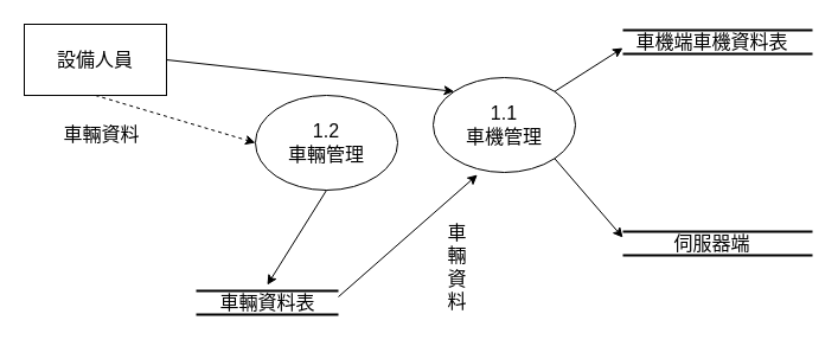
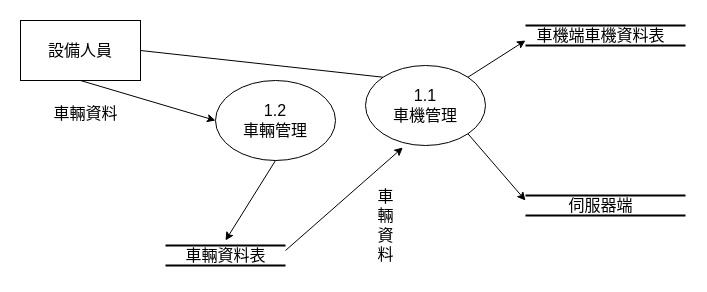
- <mxCell id="21" value="" style="edgeStyle=none;orthogonalLoop=1;jettySize=auto;html=1;rounded=0;exitX=1;exitY=0.5;exitDx=0;exitDy=0;entryX=0;entryY=0;entryDx=0;entryDy=0;" edge="1" parent="1" source="12" target="2"><mxGeometry width="100" relative="1" as="geometry"><mxPoint x="85" y="50" as="sourcePoint" /><mxPoint x="185" y="50" as="targetPoint" /><Array as="points" /></mxGeometry></mxCell>
+ <mxCell id="21" value="" style="edgeStyle=none;orthogonalLoop=1;jettySize=auto;html=1;rounded=0;exitX=1;exitY=0.5;exitDx=0;exitDy=0;entryX=0;entryY=0;entryDx=0;entryDy=0;endArrow=none;" edge="1" parent="1" source="12" target="2"><mxGeometry width="100" relative="1" as="geometry"><mxPoint x="85" y="50" as="sourcePoint" /><mxPoint x="185" y="50" as="targetPoint" /><Array as="points" /></mxGeometry></mxCell>
- <mxCell id="13" value="" style="edgeStyle=none;orthogonalLoop=1;jettySize=auto;html=1;rounded=0;exitX=0.5;exitY=1;exitDx=0;exitDy=0;entryX=0;entryY=0.5;entryDx=0;entryDy=0;dashed=1;" edge="1" parent="1" source="12" target="11"><mxGeometry width="100" relative="1" as="geometry"><mxPoint x="45" y="90" as="sourcePoint" /><mxPoint x="145" y="90" as="targetPoint" /><Array as="points" /></mxGeometry></mxCell>
+ <mxCell id="13" value="" style="edgeStyle=none;orthogonalLoop=1;jettySize=auto;html=1;rounded=0;exitX=0.5;exitY=1;exitDx=0;exitDy=0;entryX=0;entryY=0.5;entryDx=0;entryDy=0;" edge="1" parent="1" source="12" target="11"><mxGeometry width="100" relative="1" as="geometry"><mxPoint x="45" y="90" as="sourcePoint" /><mxPoint x="145" y="90" as="targetPoint" /><Array as="points" /></mxGeometry></mxCell>
